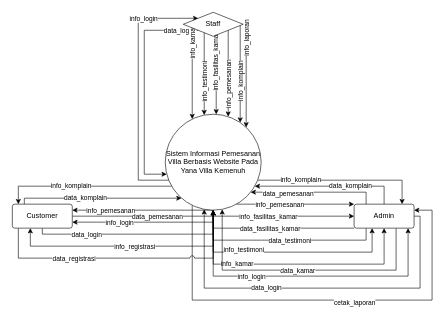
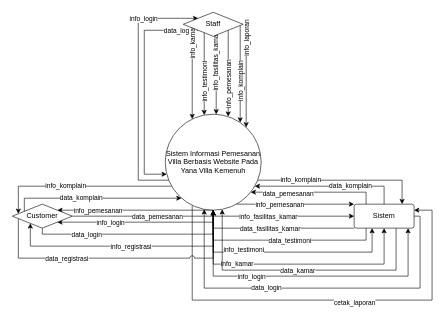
- <mxCell id="35" value="Customer" style="rounded=1;arcSize=10;whiteSpace=wrap;html=1;align=center;" parent="1" vertex="1"><mxGeometry x="20" y="340" width="100" height="40" as="geometry" /></mxCell>
+ <mxCell id="35" value="Customer" style="rhombus;arcSize=10;whiteSpace=wrap;html=1;align=center;" parent="1" vertex="1"><mxGeometry x="20" y="340" width="100" height="40" as="geometry" /></mxCell>
- <mxCell id="48" value="Admin" style="rounded=1;arcSize=10;whiteSpace=wrap;html=1;align=center;" parent="1" vertex="1"><mxGeometry x="590" y="340" width="100" height="40" as="geometry" /></mxCell>
+ <mxCell id="48" value="Sistem" style="rounded=1;arcSize=10;whiteSpace=wrap;html=1;align=center;" parent="1" vertex="1"><mxGeometry x="590" y="340" width="100" height="40" as="geometry" /></mxCell>
